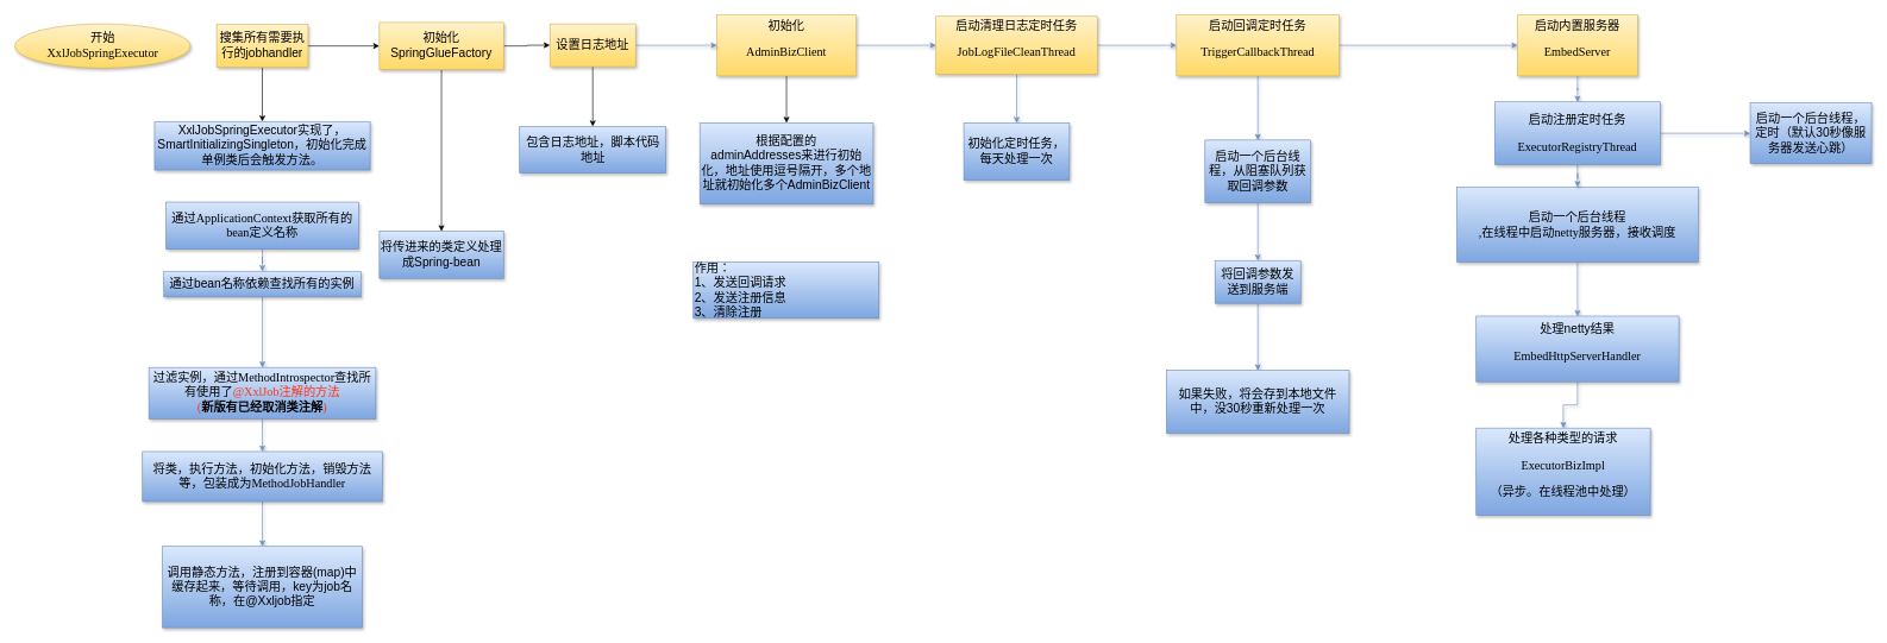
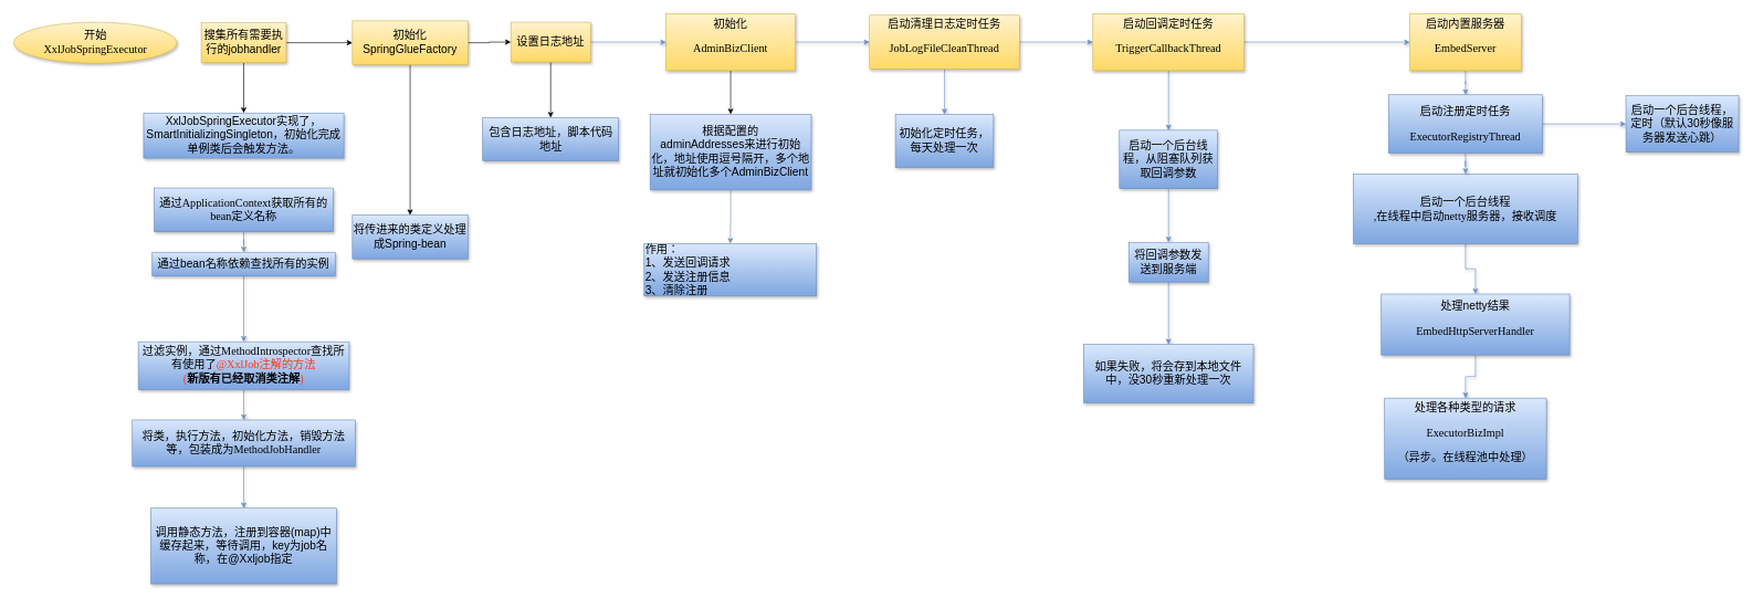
+ <mxCell id="44" value="" style="edgeStyle=orthogonalEdgeStyle;rounded=0;orthogonalLoop=1;jettySize=auto;html=1;gradientColor=#7ea6e0;fillColor=#dae8fc;strokeColor=#6c8ebf;" parent="1" source="45" target="46" edge="1"><mxGeometry relative="1" as="geometry" /></mxCell>
- <mxCell id="37" value="处理netty结果&lt;br style=&quot;font-size: 17px;&quot;&gt;&lt;pre style=&quot;font-family: menlo; font-size: 17px;&quot;&gt;&lt;span style=&quot;font-size: 17px;&quot;&gt;EmbedHttpServerHandler&lt;/span&gt;&lt;/pre&gt;" style="whiteSpace=wrap;html=1;fontSize=17;fillColor=#dae8fc;strokeColor=#6c8ebf;labelBackgroundColor=none;shadow=1;sketch=0;gradientColor=#7ea6e0;" parent="1" vertex="1"><mxGeometry x="2068" y="443" width="284" height="92" as="geometry" /></mxCell>
+ <mxCell id="37" value="处理netty结果&lt;br style=&quot;font-size: 17px;&quot;&gt;&lt;pre style=&quot;font-family: menlo; font-size: 17px;&quot;&gt;&lt;span style=&quot;font-size: 17px;&quot;&gt;EmbedHttpServerHandler&lt;/span&gt;&lt;/pre&gt;" style="whiteSpace=wrap;html=1;fontSize=17;fillColor=#dae8fc;strokeColor=#6c8ebf;labelBackgroundColor=none;shadow=1;sketch=0;gradientColor=#7ea6e0;" parent="1" vertex="1"><mxGeometry x="2083" y="443" width="284" height="92" as="geometry" /></mxCell>
- <mxCell id="42" value="处理各种类型的请求&lt;br style=&quot;font-size: 17px&quot;&gt;&lt;pre style=&quot;font-family: &amp;#34;menlo&amp;#34; ; font-size: 17px&quot;&gt;ExecutorBizImpl&lt;/pre&gt;&lt;pre style=&quot;font-family: &amp;#34;menlo&amp;#34; ; font-size: 17px&quot;&gt;（异步。在线程池中处理）&lt;/pre&gt;" style="whiteSpace=wrap;html=1;fontSize=17;fillColor=#dae8fc;strokeColor=#6c8ebf;labelBackgroundColor=none;shadow=1;sketch=0;gradientColor=#7ea6e0;" parent="1" vertex="1"><mxGeometry x="2068" y="600" width="244" height="122" as="geometry" /></mxCell>
+ <mxCell id="42" value="处理各种类型的请求&lt;br style=&quot;font-size: 17px&quot;&gt;&lt;pre style=&quot;font-family: &amp;#34;menlo&amp;#34; ; font-size: 17px&quot;&gt;ExecutorBizImpl&lt;/pre&gt;&lt;pre style=&quot;font-family: &amp;#34;menlo&amp;#34; ; font-size: 17px&quot;&gt;（异步。在线程池中处理）&lt;/pre&gt;" style="whiteSpace=wrap;html=1;fontSize=17;fillColor=#dae8fc;strokeColor=#6c8ebf;labelBackgroundColor=none;shadow=1;sketch=0;gradientColor=#7ea6e0;" parent="1" vertex="1"><mxGeometry x="2088" y="600" width="244" height="122" as="geometry" /></mxCell>
